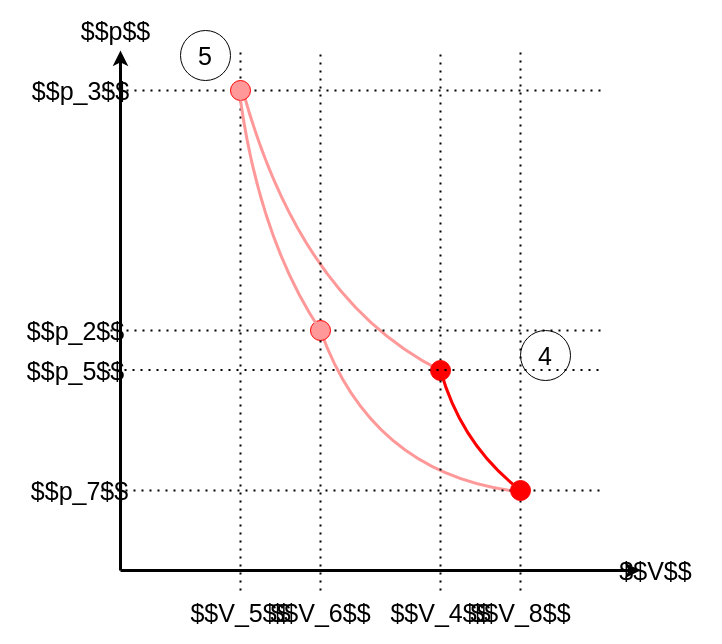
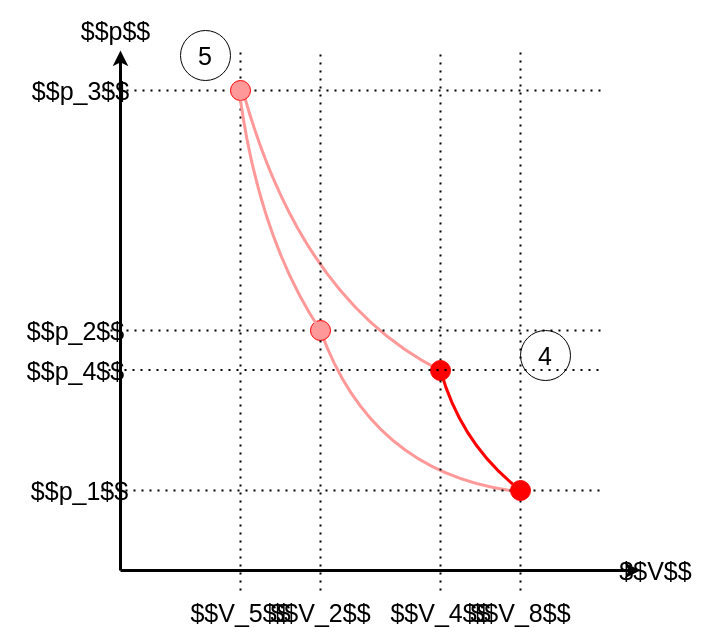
- <mxCell id="31" value="&lt;font style=&quot;font-size: 25px&quot;&gt;$$p_5$$&lt;/font&gt;" style="text;html=1;resizable=0;autosize=1;align=center;verticalAlign=middle;points=[];fillColor=none;strokeColor=none;rounded=0;" vertex="1" parent="1"><mxGeometry x="20" y="360" width="110" height="20" as="geometry" /></mxCell>
+ <mxCell id="31" value="&lt;font style=&quot;font-size: 25px&quot;&gt;$$p_4$$&lt;/font&gt;" style="text;html=1;resizable=0;autosize=1;align=center;verticalAlign=middle;points=[];fillColor=none;strokeColor=none;rounded=0;" vertex="1" parent="1"><mxGeometry x="20" y="360" width="110" height="20" as="geometry" /></mxCell>
- <mxCell id="17" value="&lt;font style=&quot;font-size: 25px&quot;&gt;$$p_7$$&lt;/font&gt;" style="text;html=1;resizable=0;autosize=1;align=center;verticalAlign=middle;points=[];fillColor=none;strokeColor=none;rounded=0;" vertex="1" parent="1"><mxGeometry x="24" y="480" width="110" height="20" as="geometry" /></mxCell>
+ <mxCell id="17" value="&lt;font style=&quot;font-size: 25px&quot;&gt;$$p_1$$&lt;/font&gt;" style="text;html=1;resizable=0;autosize=1;align=center;verticalAlign=middle;points=[];fillColor=none;strokeColor=none;rounded=0;" vertex="1" parent="1"><mxGeometry x="24" y="480" width="110" height="20" as="geometry" /></mxCell>
- <mxCell id="14" value="&lt;font style=&quot;font-size: 25px&quot;&gt;$$V_6$$&lt;/font&gt;" style="text;html=1;resizable=0;autosize=1;align=center;verticalAlign=middle;points=[];fillColor=none;strokeColor=none;rounded=0;" vertex="1" parent="1"><mxGeometry x="260" y="602" width="120" height="20" as="geometry" /></mxCell>
+ <mxCell id="14" value="&lt;font style=&quot;font-size: 25px&quot;&gt;$$V_2$$&lt;/font&gt;" style="text;html=1;resizable=0;autosize=1;align=center;verticalAlign=middle;points=[];fillColor=none;strokeColor=none;rounded=0;" vertex="1" parent="1"><mxGeometry x="260" y="602" width="120" height="20" as="geometry" /></mxCell>
